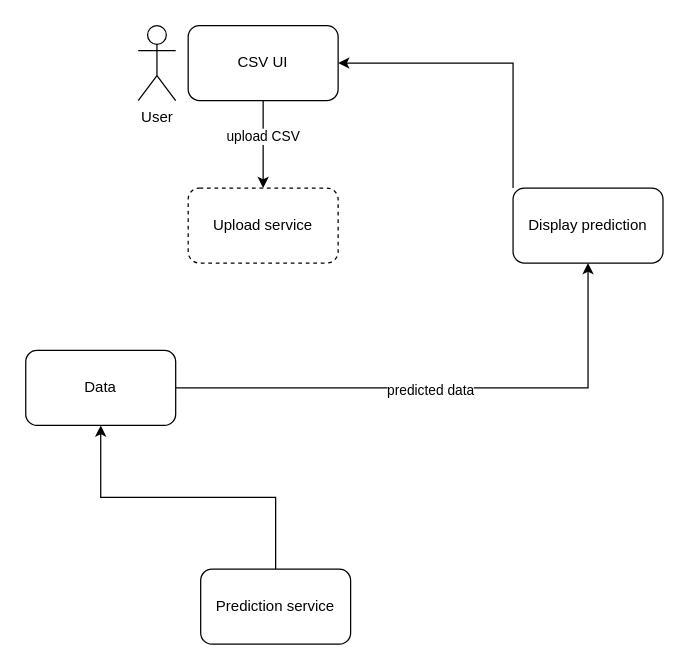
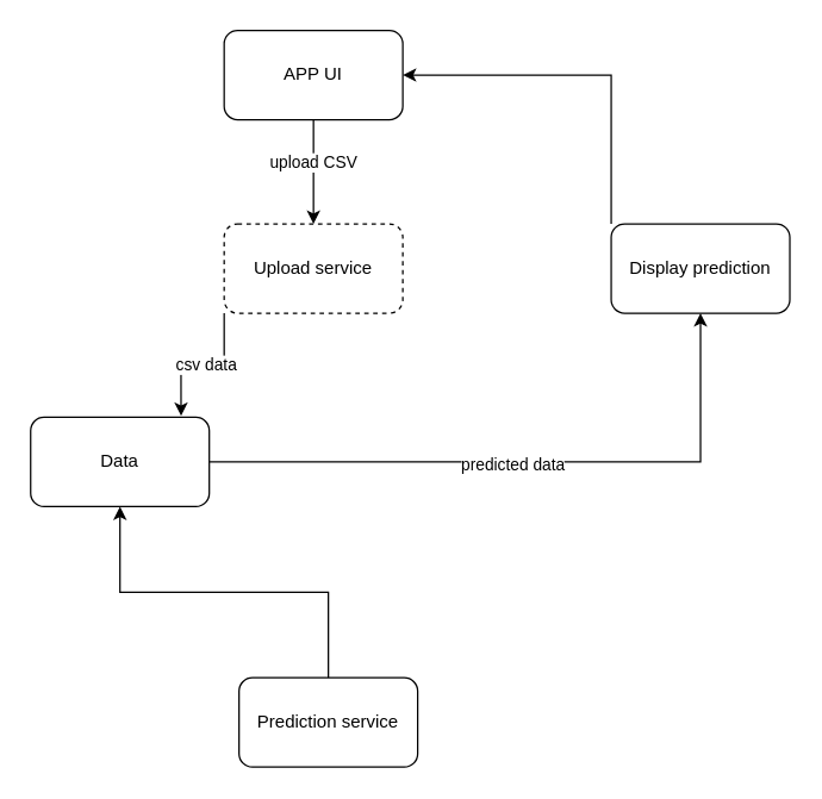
- <mxCell id="2" value="&lt;div&gt;User&lt;/div&gt;&lt;div&gt;&lt;br&gt;&lt;/div&gt;" style="shape=umlActor;verticalLabelPosition=bottom;verticalAlign=top;html=1;outlineConnect=0;" vertex="1" parent="1"><mxGeometry x="110" y="20" width="30" height="60" as="geometry" /></mxCell>
- <mxCell id="5" value="&lt;div&gt;CSV UI&lt;/div&gt;" style="rounded=1;whiteSpace=wrap;html=1;" vertex="1" parent="1"><mxGeometry x="150" y="20" width="120" height="60" as="geometry" /></mxCell>
+ <mxCell id="5" value="&lt;div&gt;APP UI&lt;/div&gt;" style="rounded=1;whiteSpace=wrap;html=1;" vertex="1" parent="1"><mxGeometry x="150" y="20" width="120" height="60" as="geometry" /></mxCell>
+ <mxCell id="14" style="edgeStyle=orthogonalEdgeStyle;rounded=0;orthogonalLoop=1;jettySize=auto;html=1;exitX=0;exitY=1;exitDx=0;exitDy=0;entryX=0.842;entryY=-0.017;entryDx=0;entryDy=0;entryPerimeter=0;" edge="1" parent="1" source="6" target="9"><mxGeometry relative="1" as="geometry" /></mxCell>
+ <mxCell id="15" value="csv data" style="edgeLabel;html=1;align=center;verticalAlign=middle;resizable=0;points=[];" vertex="1" connectable="0" parent="14"><mxGeometry x="-0.02" y="-1" relative="1" as="geometry"><mxPoint as="offset" /></mxGeometry></mxCell>
